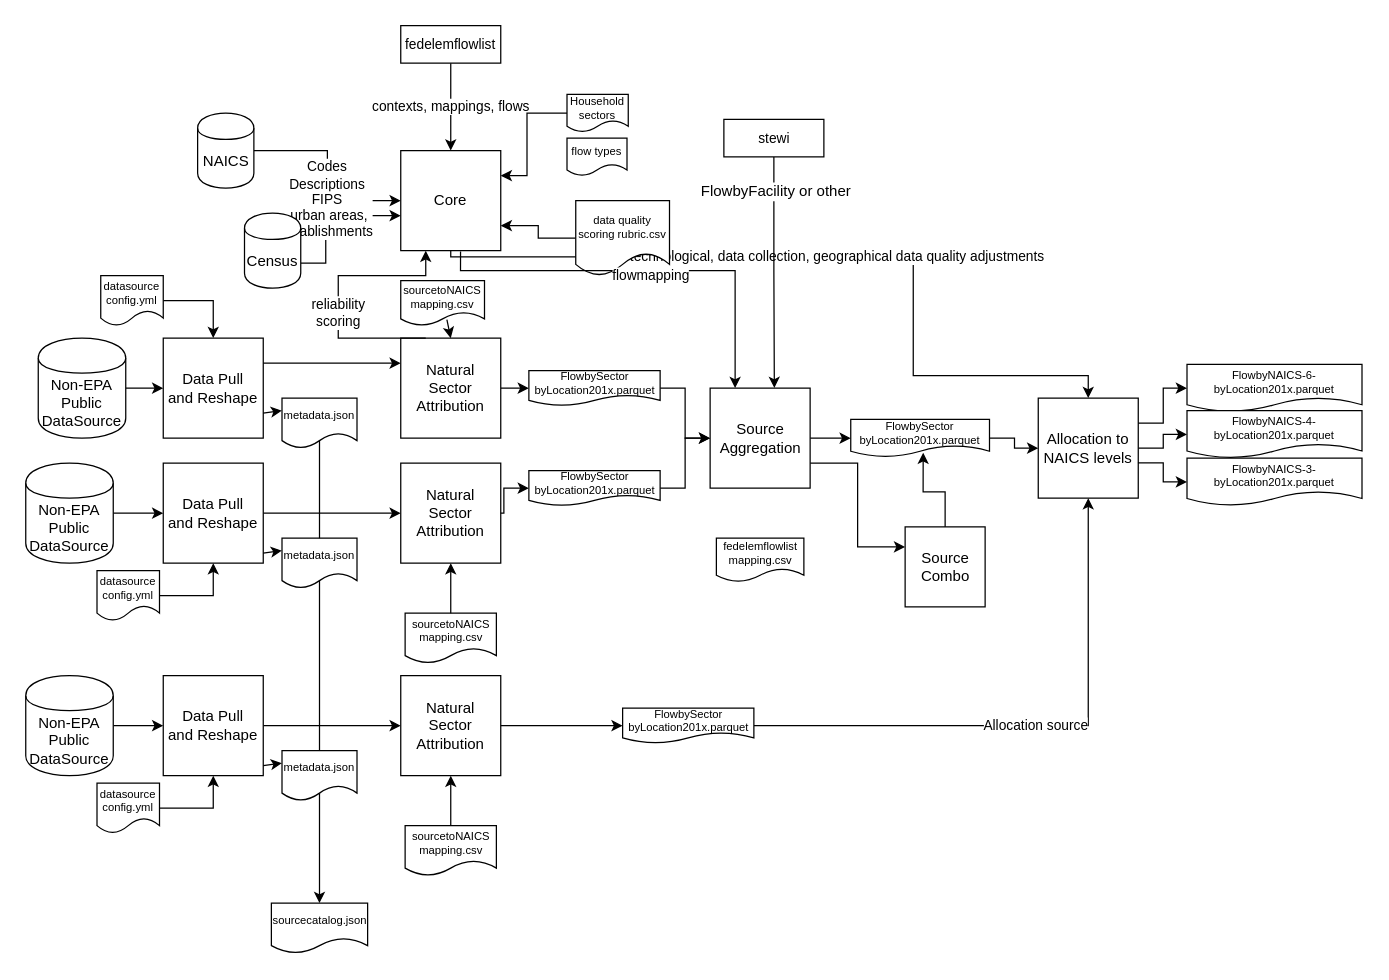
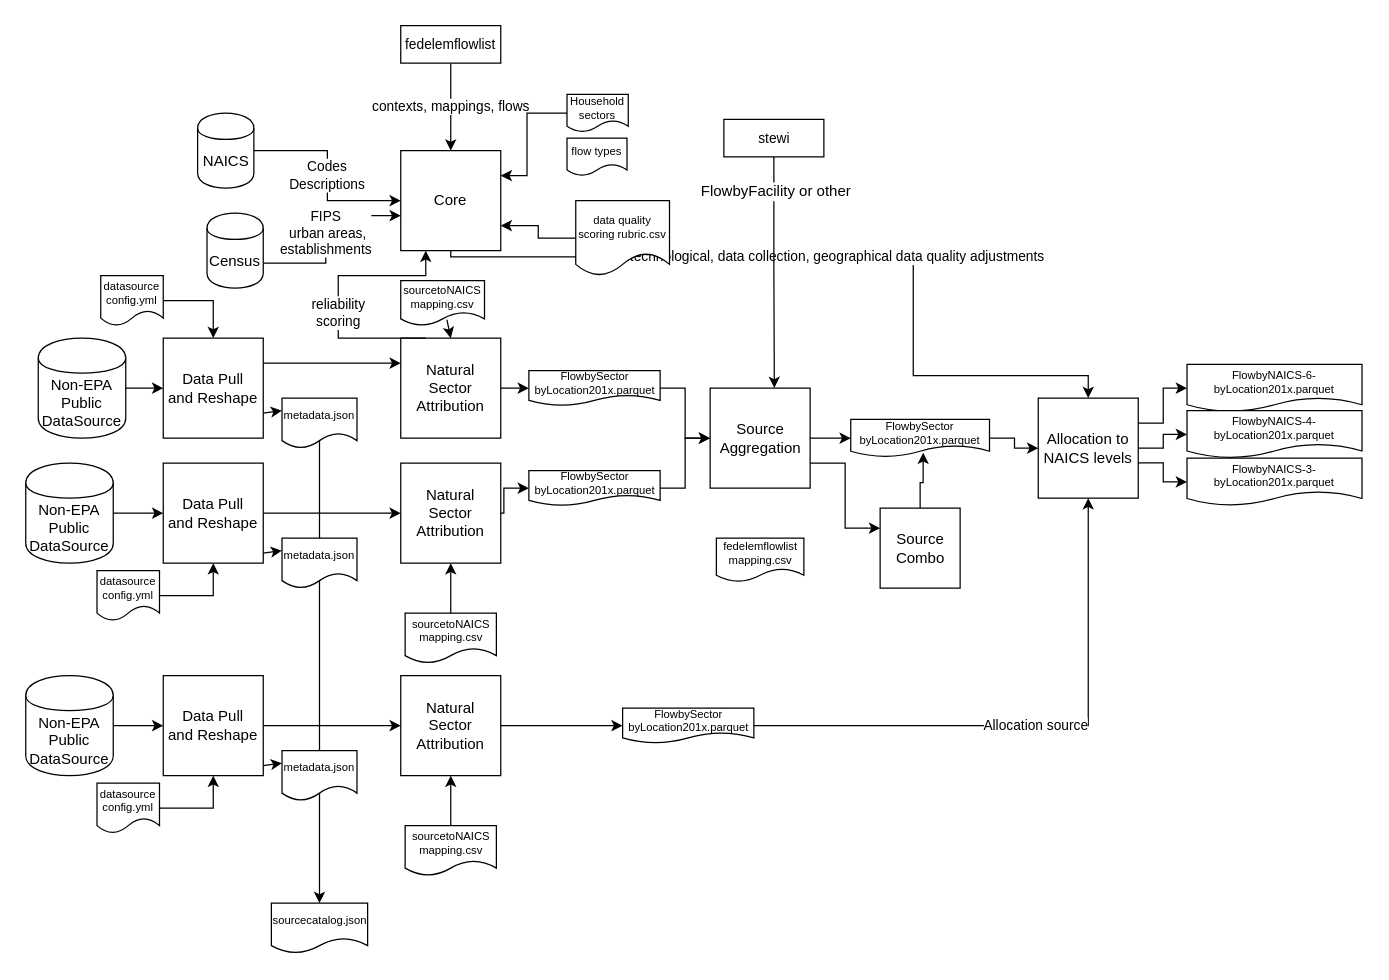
- <mxCell id="25" value="Census" style="shape=cylinder;whiteSpace=wrap;html=1;boundedLbl=1;backgroundOutline=1;" parent="1" vertex="1"><mxGeometry x="195" y="170" width="45" height="60" as="geometry" /></mxCell>
+ <mxCell id="25" value="Census" style="shape=cylinder;whiteSpace=wrap;html=1;boundedLbl=1;backgroundOutline=1;" parent="1" vertex="1"><mxGeometry x="165" y="170" width="45" height="60" as="geometry" /></mxCell>
- <mxCell id="51" value="flowmapping" style="edgeStyle=orthogonalEdgeStyle;rounded=0;orthogonalLoop=1;jettySize=auto;html=1;fontSize=11;exitX=0.25;exitY=0;exitDx=0;exitDy=0;startArrow=classic;startFill=1;endArrow=none;endFill=0;entryX=0.598;entryY=1.008;entryDx=0;entryDy=0;entryPerimeter=0;" parent="1" source="36" target="17" edge="1"><mxGeometry x="-0.014" y="4" relative="1" as="geometry"><mxPoint x="740" y="320" as="sourcePoint" /><mxPoint x="370" y="210" as="targetPoint" /><Array as="points"><mxPoint x="588" y="216" /><mxPoint x="368" y="216" /></Array><mxPoint as="offset" /></mxGeometry></mxCell>
- <mxCell id="72" value="Source&lt;br&gt;Combo" style="whiteSpace=wrap;html=1;aspect=fixed;" parent="1" vertex="1"><mxGeometry x="723.5" y="421" width="64" height="64" as="geometry" /></mxCell>
+ <mxCell id="72" value="Source&lt;br&gt;Combo" style="whiteSpace=wrap;html=1;aspect=fixed;" parent="1" vertex="1"><mxGeometry x="703.5" y="406" width="64" height="64" as="geometry" /></mxCell>
